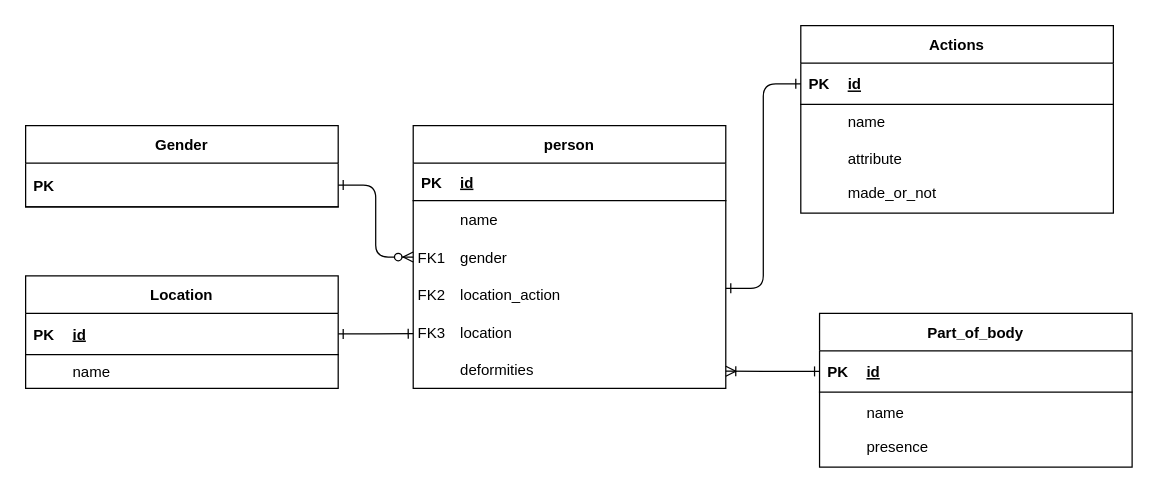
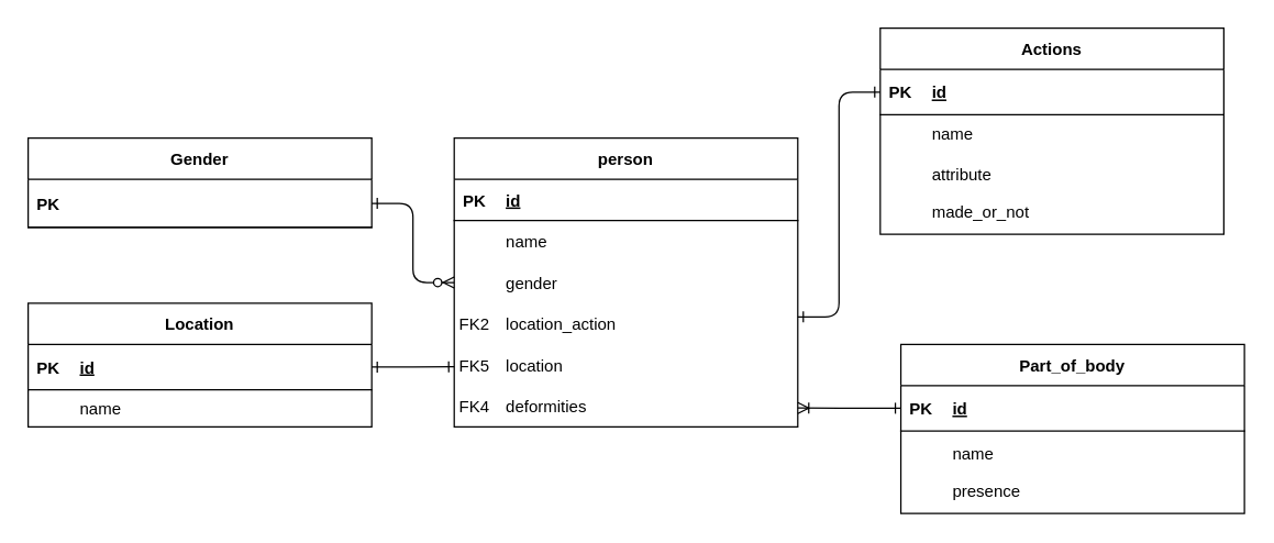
- <mxCell id="12" value="FK1" style="shape=partialRectangle;overflow=hidden;connectable=0;fillColor=none;top=0;left=0;bottom=0;right=0;" parent="11" vertex="1"><mxGeometry width="30" height="30" as="geometry"><mxRectangle width="30" height="30" as="alternateBounds" /></mxGeometry></mxCell>
- <mxCell id="30" value="FK3" style="shape=partialRectangle;overflow=hidden;connectable=0;fillColor=none;top=0;left=0;bottom=0;right=0;" parent="1" vertex="1"><mxGeometry x="330" y="250" width="30" height="30" as="geometry"><mxRectangle width="30" height="30" as="alternateBounds" /></mxGeometry></mxCell>
+ <mxCell id="30" value="FK5" style="shape=partialRectangle;overflow=hidden;connectable=0;fillColor=none;top=0;left=0;bottom=0;right=0;" parent="1" vertex="1"><mxGeometry x="330" y="250" width="30" height="30" as="geometry"><mxRectangle width="30" height="30" as="alternateBounds" /></mxGeometry></mxCell>
+ <mxCell id="33" value="FK4" style="shape=partialRectangle;overflow=hidden;connectable=0;fillColor=none;top=0;left=0;bottom=0;right=0;" parent="1" vertex="1"><mxGeometry x="330" y="280" width="30" height="30" as="geometry"><mxRectangle width="30" height="30" as="alternateBounds" /></mxGeometry></mxCell>
